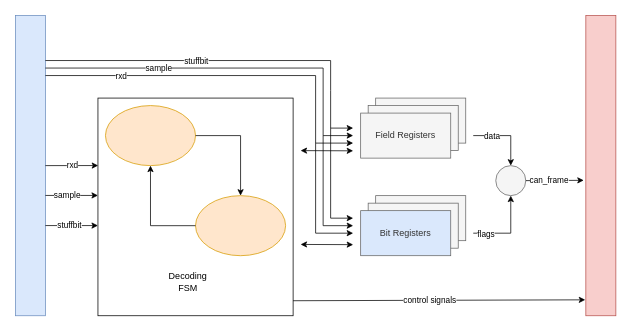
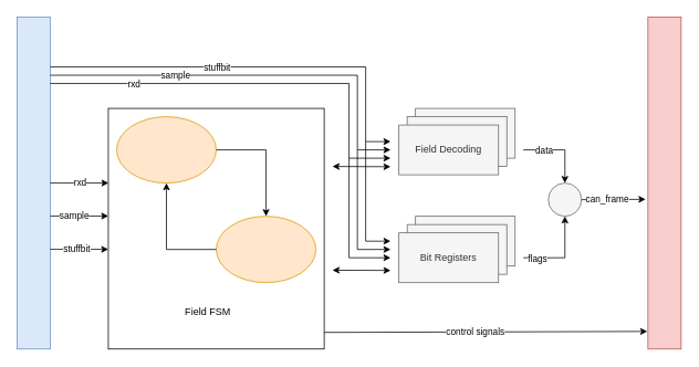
- <mxCell id="9" value="Field Registers" style="rounded=0;whiteSpace=wrap;html=1;fillColor=#f5f5f5;fontColor=#333333;strokeColor=#666666;" vertex="1" parent="1"><mxGeometry x="480" y="150" width="120" height="60" as="geometry" /></mxCell>
+ <mxCell id="9" value="Field Decoding" style="rounded=0;whiteSpace=wrap;html=1;fillColor=#f5f5f5;fontColor=#333333;strokeColor=#666666;" vertex="1" parent="1"><mxGeometry x="480" y="150" width="120" height="60" as="geometry" /></mxCell>
- <mxCell id="13" value="Bit Registers" style="rounded=0;whiteSpace=wrap;html=1;fillColor=#dae8fc;fontColor=#333333;strokeColor=#666666;" vertex="1" parent="1"><mxGeometry x="480" y="280" width="120" height="60" as="geometry" /></mxCell>
+ <mxCell id="13" value="Bit Registers" style="rounded=0;whiteSpace=wrap;html=1;fillColor=#f5f5f5;fontColor=#333333;strokeColor=#666666;" vertex="1" parent="1"><mxGeometry x="480" y="280" width="120" height="60" as="geometry" /></mxCell>
- <mxCell id="41" value="Decoding FSM" style="text;strokeColor=none;align=center;fillColor=none;html=1;verticalAlign=middle;whiteSpace=wrap;rounded=0;" vertex="1" parent="1"><mxGeometry x="220" y="360" width="60" height="30" as="geometry" /></mxCell>
+ <mxCell id="41" value="Field FSM" style="text;strokeColor=none;align=center;fillColor=none;html=1;verticalAlign=middle;whiteSpace=wrap;rounded=0;" vertex="1" parent="1"><mxGeometry x="220" y="360" width="60" height="30" as="geometry" /></mxCell>
